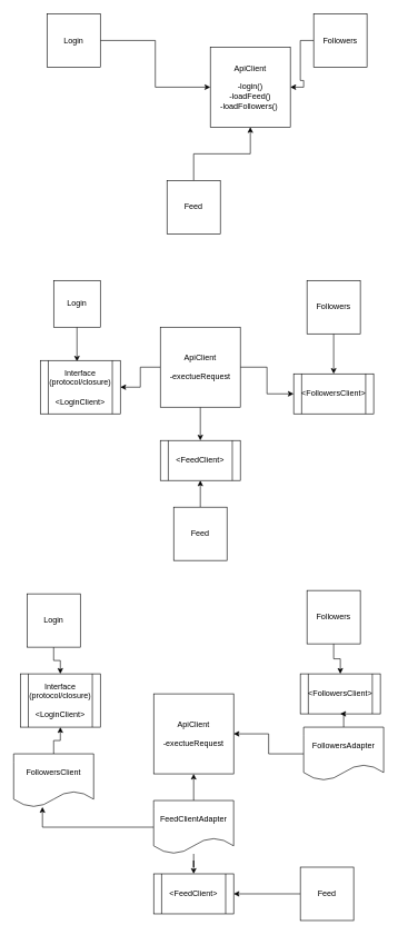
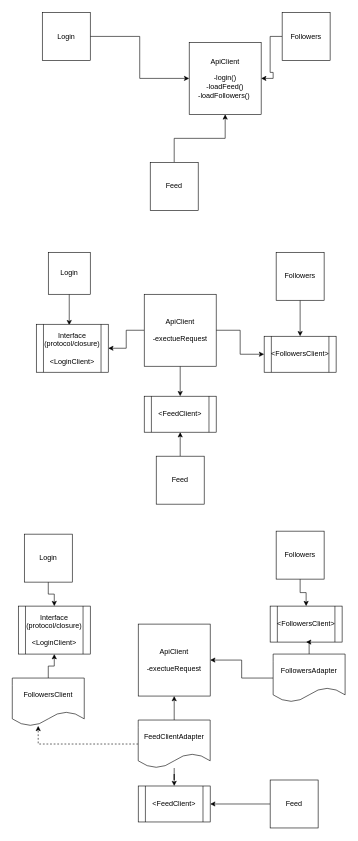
- <mxCell id="39" style="edgeStyle=orthogonalEdgeStyle;rounded=0;orthogonalLoop=1;jettySize=auto;html=1;entryX=0.36;entryY=0.998;entryDx=0;entryDy=0;entryPerimeter=0;" edge="1" parent="1" source="40" target="33"><mxGeometry relative="1" as="geometry" /></mxCell>
+ <mxCell id="39" style="edgeStyle=orthogonalEdgeStyle;rounded=0;orthogonalLoop=1;jettySize=auto;html=1;entryX=0.36;entryY=0.998;entryDx=0;entryDy=0;entryPerimeter=0;dashed=1;" edge="1" parent="1" source="40" target="33"><mxGeometry relative="1" as="geometry" /></mxCell>
